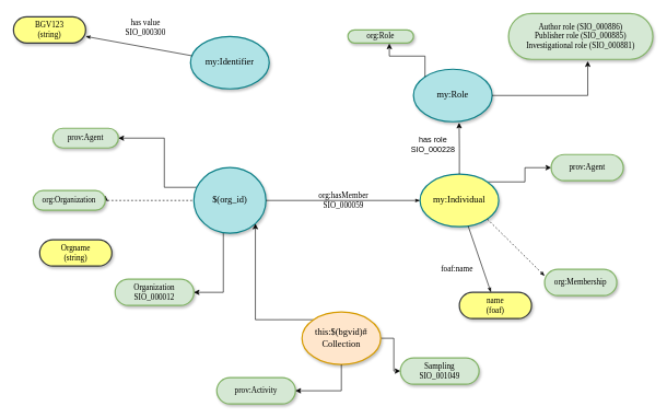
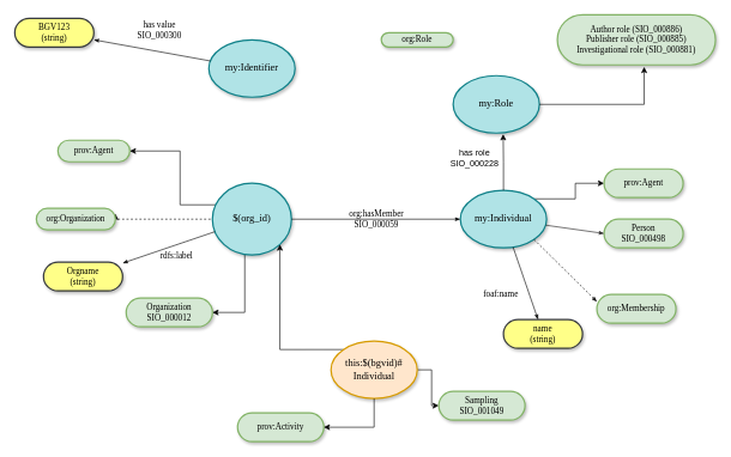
- <mxCell id="33" style="edgeStyle=orthogonalEdgeStyle;rounded=0;orthogonalLoop=1;jettySize=auto;html=1;exitX=0;exitY=0;exitDx=0;exitDy=0;entryX=0.632;entryY=1.04;entryDx=0;entryDy=0;entryPerimeter=0;" parent="1" source="4" target="11" edge="1"><mxGeometry relative="1" as="geometry" /></mxCell>
- <mxCell id="10" value="&lt;span&gt;&lt;font style=&quot;font-size: 14px;&quot;&gt;my:Individual&lt;/font&gt;&lt;/span&gt;" style="ellipse;whiteSpace=wrap;html=1;rounded=1;shadow=1;comic=0;labelBackgroundColor=none;strokeWidth=2;fontFamily=Verdana;fontSize=12;align=center;fillColor=#ffff88;strokeColor=#0e8088;" parent="1" vertex="1"><mxGeometry x="640" y="265" width="120" height="80" as="geometry" /></mxCell>
+ <mxCell id="10" value="&lt;span&gt;&lt;font style=&quot;font-size: 14px;&quot;&gt;my:Individual&lt;/font&gt;&lt;/span&gt;" style="ellipse;whiteSpace=wrap;html=1;rounded=1;shadow=1;comic=0;labelBackgroundColor=none;strokeWidth=2;fontFamily=Verdana;fontSize=12;align=center;fillColor=#b0e3e6;strokeColor=#0e8088;" parent="1" vertex="1"><mxGeometry x="640" y="265" width="120" height="80" as="geometry" /></mxCell>
+ <mxCell id="18" value="" style="edgeStyle=none;rounded=1;html=1;labelBackgroundColor=none;startArrow=none;startFill=0;startSize=5;endArrow=classicThin;endFill=1;endSize=5;jettySize=auto;orthogonalLoop=1;strokeColor=#1d1b1b;strokeWidth=1;fontFamily=Verdana;fontSize=12;entryX=0;entryY=0.5;entryDx=0;entryDy=0;" parent="1" source="10" target="14" edge="1"><mxGeometry relative="1" as="geometry"><mxPoint x="770.207" y="438.322" as="targetPoint" /></mxGeometry></mxCell>
+ <mxCell id="14" value="&lt;span&gt;Person&lt;/span&gt;&lt;div&gt;&lt;span&gt;SIO_000498&lt;/span&gt;&lt;/div&gt;" style="whiteSpace=wrap;html=1;rounded=1;shadow=1;comic=0;labelBackgroundColor=none;strokeWidth=2;fontFamily=Verdana;fontSize=12;align=center;arcSize=50;fillColor=#d5e8d4;strokeColor=#82b366;" parent="1" vertex="1"><mxGeometry x="840" y="305" width="110" height="40" as="geometry" /></mxCell>
+ <mxCell id="24" value="rdfs:label" style="edgeStyle=none;rounded=1;html=1;labelBackgroundColor=none;startArrow=none;startFill=0;startSize=5;endArrow=classicThin;endFill=1;endSize=5;jettySize=auto;orthogonalLoop=1;strokeColor=#000000;strokeWidth=1;fontFamily=Verdana;fontSize=12" parent="1" source="8" target="22" edge="1"><mxGeometry x="-0.098" y="15" relative="1" as="geometry"><mxPoint x="-1" as="offset" /></mxGeometry></mxCell>
- <mxCell id="26" value="&lt;span&gt;Organization&lt;/span&gt;&lt;div&gt;&lt;span&gt;SIO_000012&lt;/span&gt;&lt;/div&gt;" style="whiteSpace=wrap;html=1;rounded=1;shadow=1;comic=0;labelBackgroundColor=none;strokeWidth=2;fontFamily=Verdana;fontSize=12;align=center;arcSize=50;fillColor=#d5e8d4;strokeColor=#82b366;" parent="1" vertex="1"><mxGeometry x="175" y="425" width="120" height="40" as="geometry" /></mxCell>
+ <mxCell id="26" value="&lt;span&gt;Organization&lt;/span&gt;&lt;div&gt;&lt;span&gt;SIO_000012&lt;/span&gt;&lt;/div&gt;" style="whiteSpace=wrap;html=1;rounded=1;shadow=1;comic=0;labelBackgroundColor=none;strokeWidth=2;fontFamily=Verdana;fontSize=12;align=center;arcSize=50;fillColor=#d5e8d4;strokeColor=#82b366;" parent="1" vertex="1"><mxGeometry x="175" y="415" width="120" height="40" as="geometry" /></mxCell>
- <mxCell id="21" value="name&lt;div&gt;(foaf)&lt;/div&gt;" style="whiteSpace=wrap;html=1;rounded=1;shadow=1;comic=0;labelBackgroundColor=none;strokeWidth=2;fontFamily=Verdana;fontSize=12;align=center;arcSize=50;fillColor=#ffff88;strokeColor=#36393d;" parent="1" vertex="1"><mxGeometry x="700" y="445" width="110" height="40" as="geometry" /></mxCell>
+ <mxCell id="21" value="name&lt;div&gt;(string)&lt;/div&gt;" style="whiteSpace=wrap;html=1;rounded=1;shadow=1;comic=0;labelBackgroundColor=none;strokeWidth=2;fontFamily=Verdana;fontSize=12;align=center;arcSize=50;fillColor=#ffff88;strokeColor=#36393d;" parent="1" vertex="1"><mxGeometry x="700" y="445" width="110" height="40" as="geometry" /></mxCell>
- <mxCell id="29" value="&lt;font style=&quot;font-size: 14px;&quot;&gt;this:$(bgvid)#&lt;/font&gt;&lt;div style=&quot;font-size: 14px;&quot;&gt;&lt;font style=&quot;font-size: 14px;&quot;&gt;Collection&lt;/font&gt;&lt;/div&gt;" style="ellipse;whiteSpace=wrap;html=1;rounded=1;shadow=1;comic=0;labelBackgroundColor=none;strokeWidth=2;fontFamily=Verdana;fontSize=12;align=center;fillColor=#ffe6cc;strokeColor=#d79b00;" parent="1" vertex="1"><mxGeometry x="460" y="475" width="120" height="80" as="geometry" /></mxCell>
+ <mxCell id="29" value="&lt;font style=&quot;font-size: 14px;&quot;&gt;this:$(bgvid)#&lt;/font&gt;&lt;div style=&quot;font-size: 14px;&quot;&gt;&lt;font style=&quot;font-size: 14px;&quot;&gt;Individual&lt;/font&gt;&lt;/div&gt;" style="ellipse;whiteSpace=wrap;html=1;rounded=1;shadow=1;comic=0;labelBackgroundColor=none;strokeWidth=2;fontFamily=Verdana;fontSize=12;align=center;fillColor=#ffe6cc;strokeColor=#d79b00;" parent="1" vertex="1"><mxGeometry x="460" y="475" width="120" height="80" as="geometry" /></mxCell>
